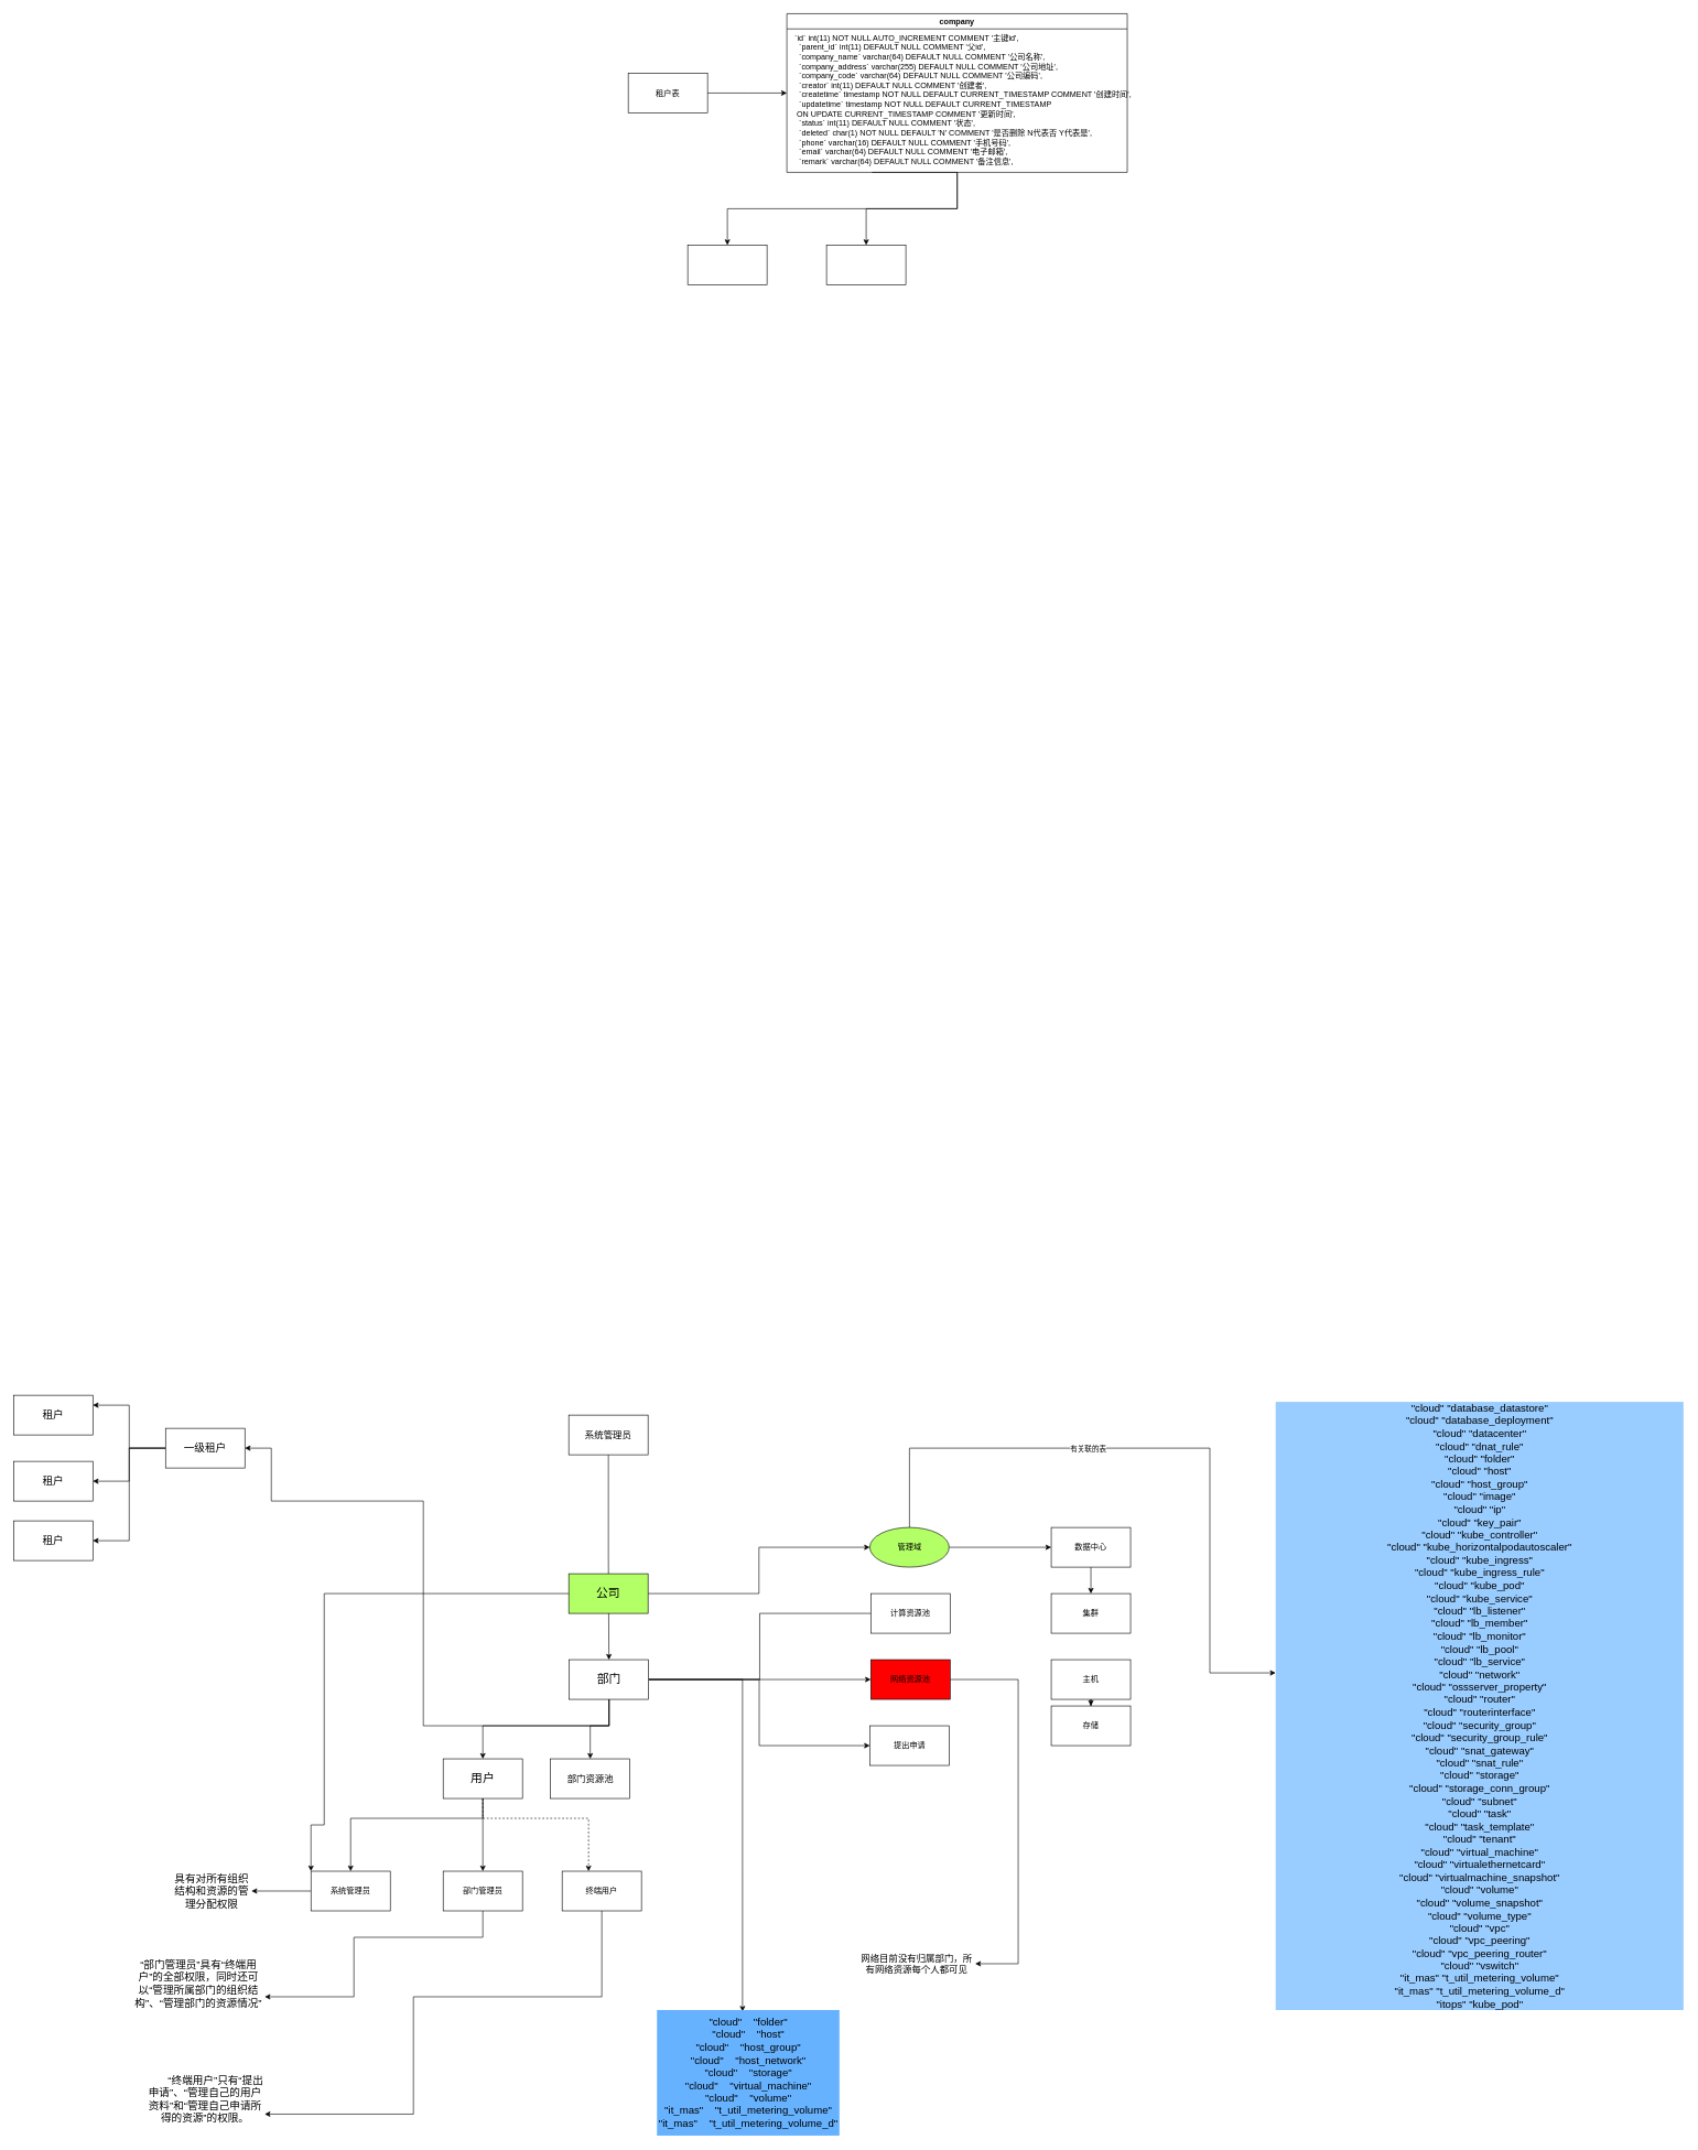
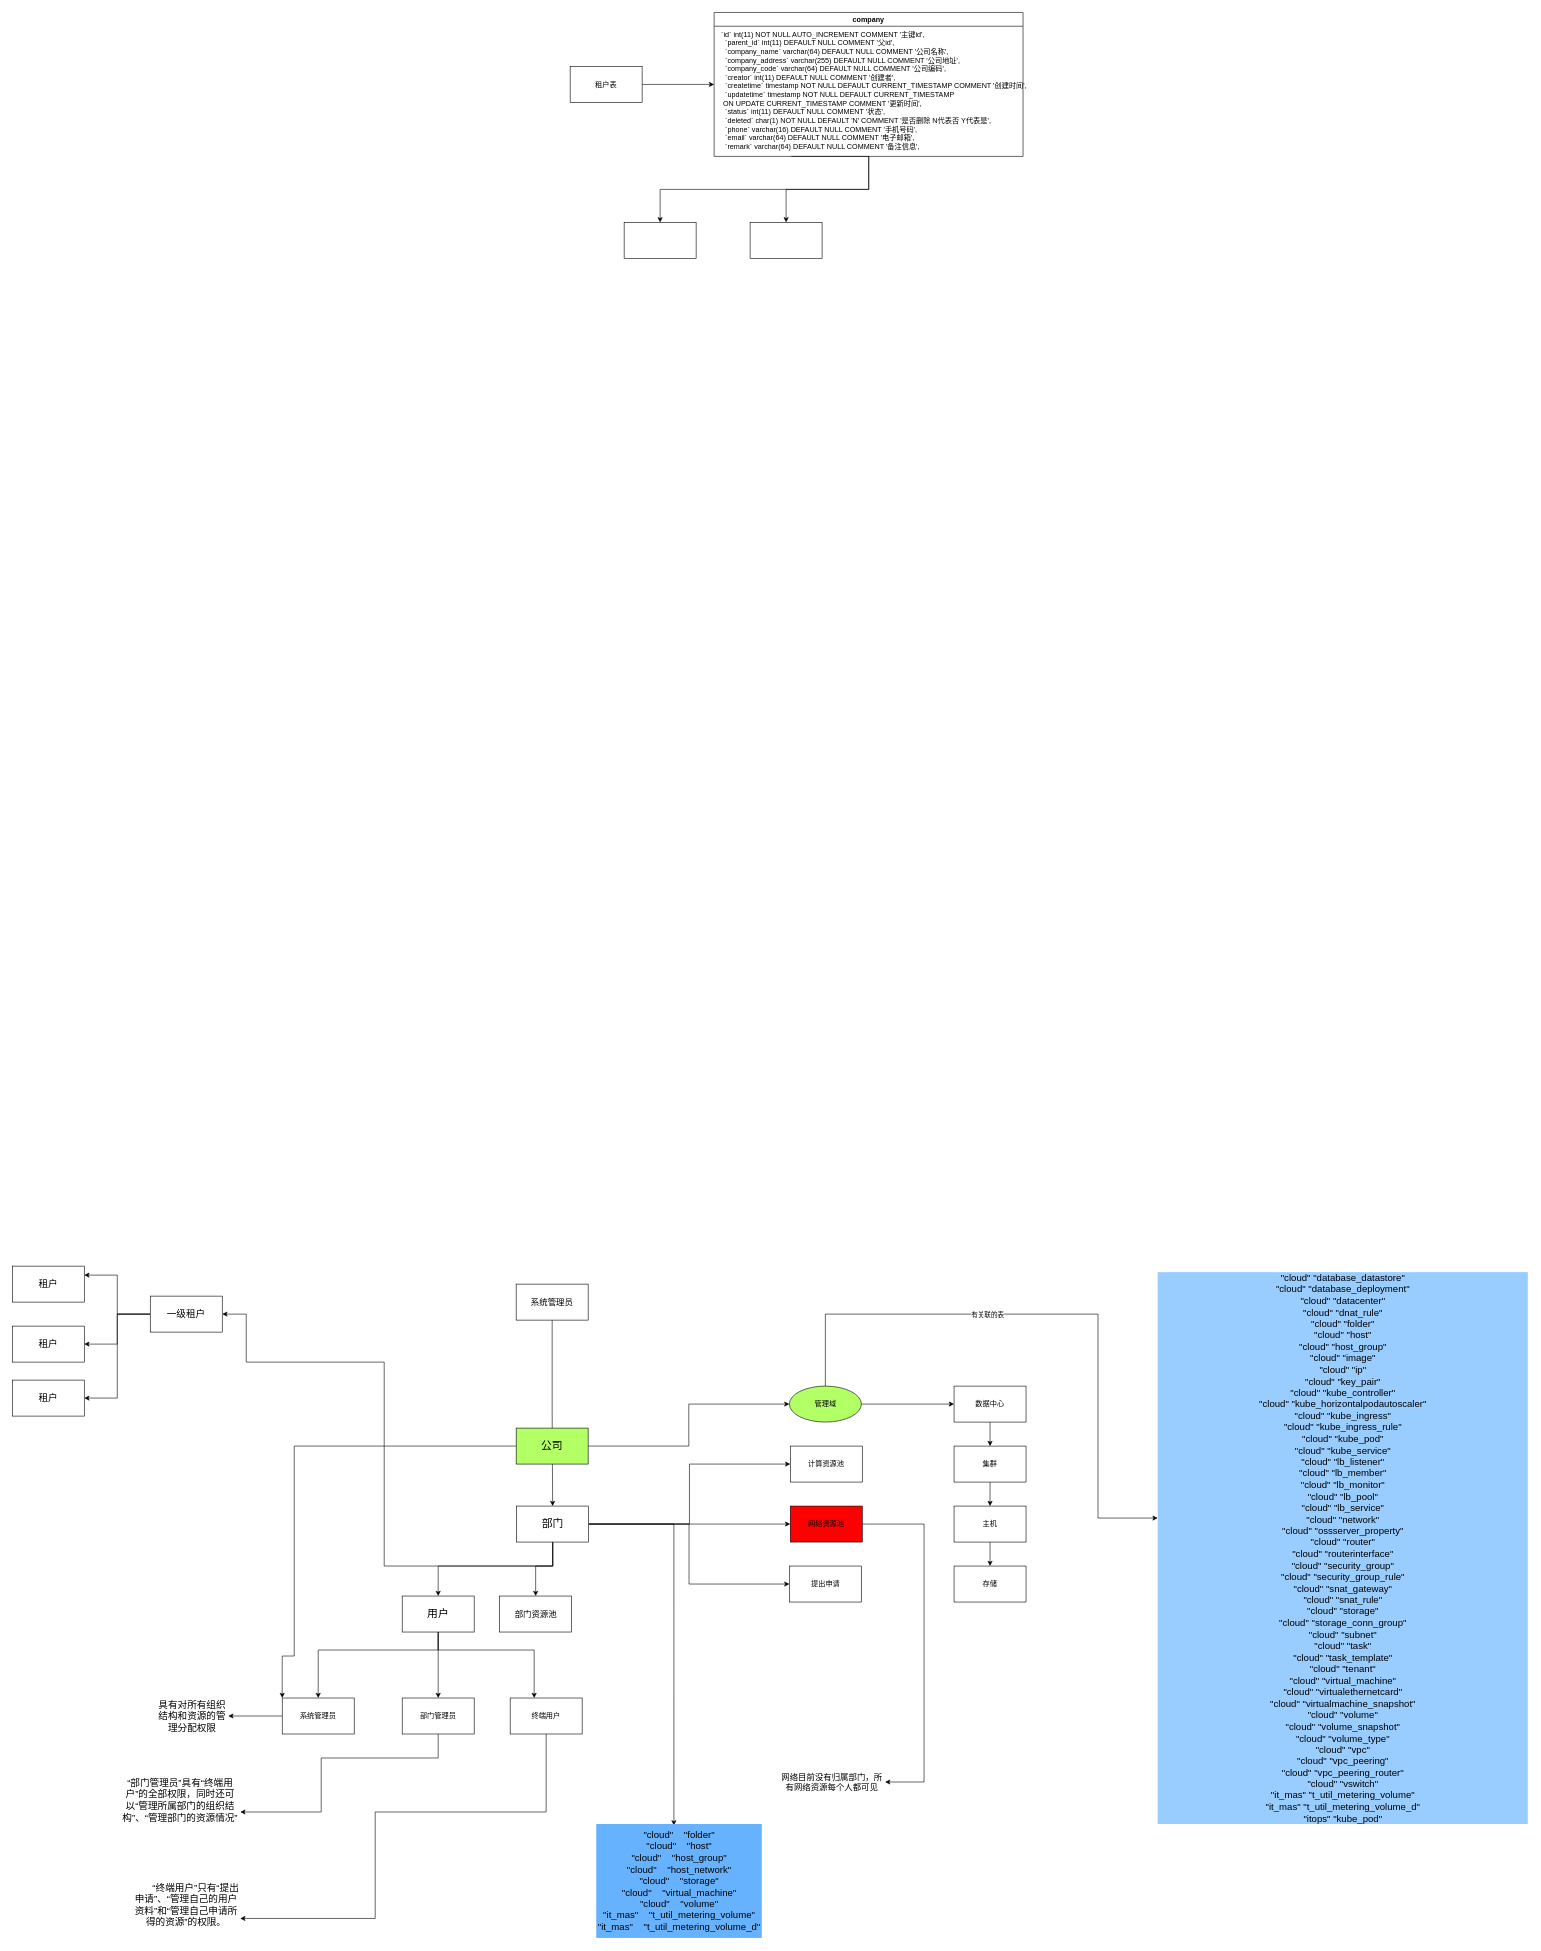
- <mxCell id="13" style="edgeStyle=orthogonalEdgeStyle;rounded=0;orthogonalLoop=1;jettySize=auto;html=1;entryX=0;entryY=0.5;entryDx=0;entryDy=0;endArrow=none;" edge="1" parent="1" source="17" target="33"><mxGeometry relative="1" as="geometry" /></mxCell>
+ <mxCell id="13" style="edgeStyle=orthogonalEdgeStyle;rounded=0;orthogonalLoop=1;jettySize=auto;html=1;entryX=0;entryY=0.5;entryDx=0;entryDy=0;" edge="1" parent="1" source="17" target="33"><mxGeometry relative="1" as="geometry" /></mxCell>
+ <mxCell id="51" style="edgeStyle=orthogonalEdgeStyle;rounded=0;orthogonalLoop=1;jettySize=auto;html=1;entryX=0.5;entryY=0;entryDx=0;entryDy=0;" edge="1" parent="1" source="52" target="54"><mxGeometry relative="1" as="geometry" /></mxCell>
- <mxCell id="55" value="存储" style="rounded=0;whiteSpace=wrap;html=1;fillColor=#FFFFFF;" vertex="1" parent="1"><mxGeometry x="1590" y="2580" width="120" height="60" as="geometry" /></mxCell>
+ <mxCell id="55" value="存储" style="rounded=0;whiteSpace=wrap;html=1;fillColor=#FFFFFF;" vertex="1" parent="1"><mxGeometry x="1590" y="2610" width="120" height="60" as="geometry" /></mxCell>
- <mxCell id="20" style="edgeStyle=orthogonalEdgeStyle;rounded=0;orthogonalLoop=1;jettySize=auto;html=1;dashed=1;" edge="1" parent="1" source="21" target="42"><mxGeometry relative="1" as="geometry"><Array as="points"><mxPoint x="730" y="2750" /><mxPoint x="890" y="2750" /></Array></mxGeometry></mxCell>
+ <mxCell id="20" style="edgeStyle=orthogonalEdgeStyle;rounded=0;orthogonalLoop=1;jettySize=auto;html=1;" edge="1" parent="1" source="21" target="42"><mxGeometry relative="1" as="geometry"><Array as="points"><mxPoint x="730" y="2750" /><mxPoint x="890" y="2750" /></Array></mxGeometry></mxCell>
